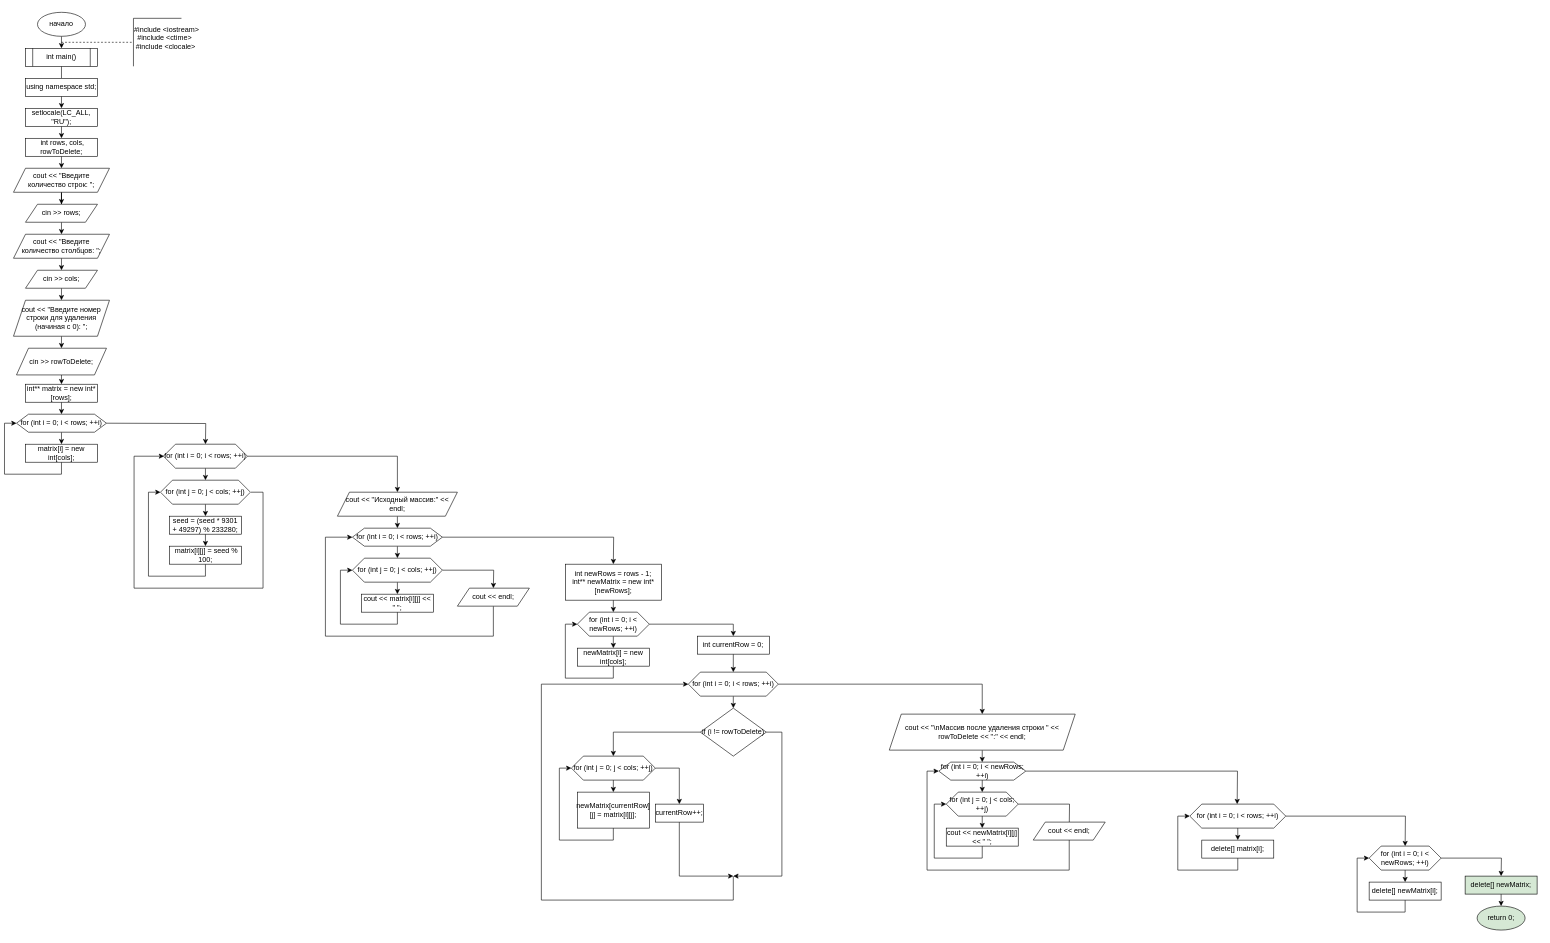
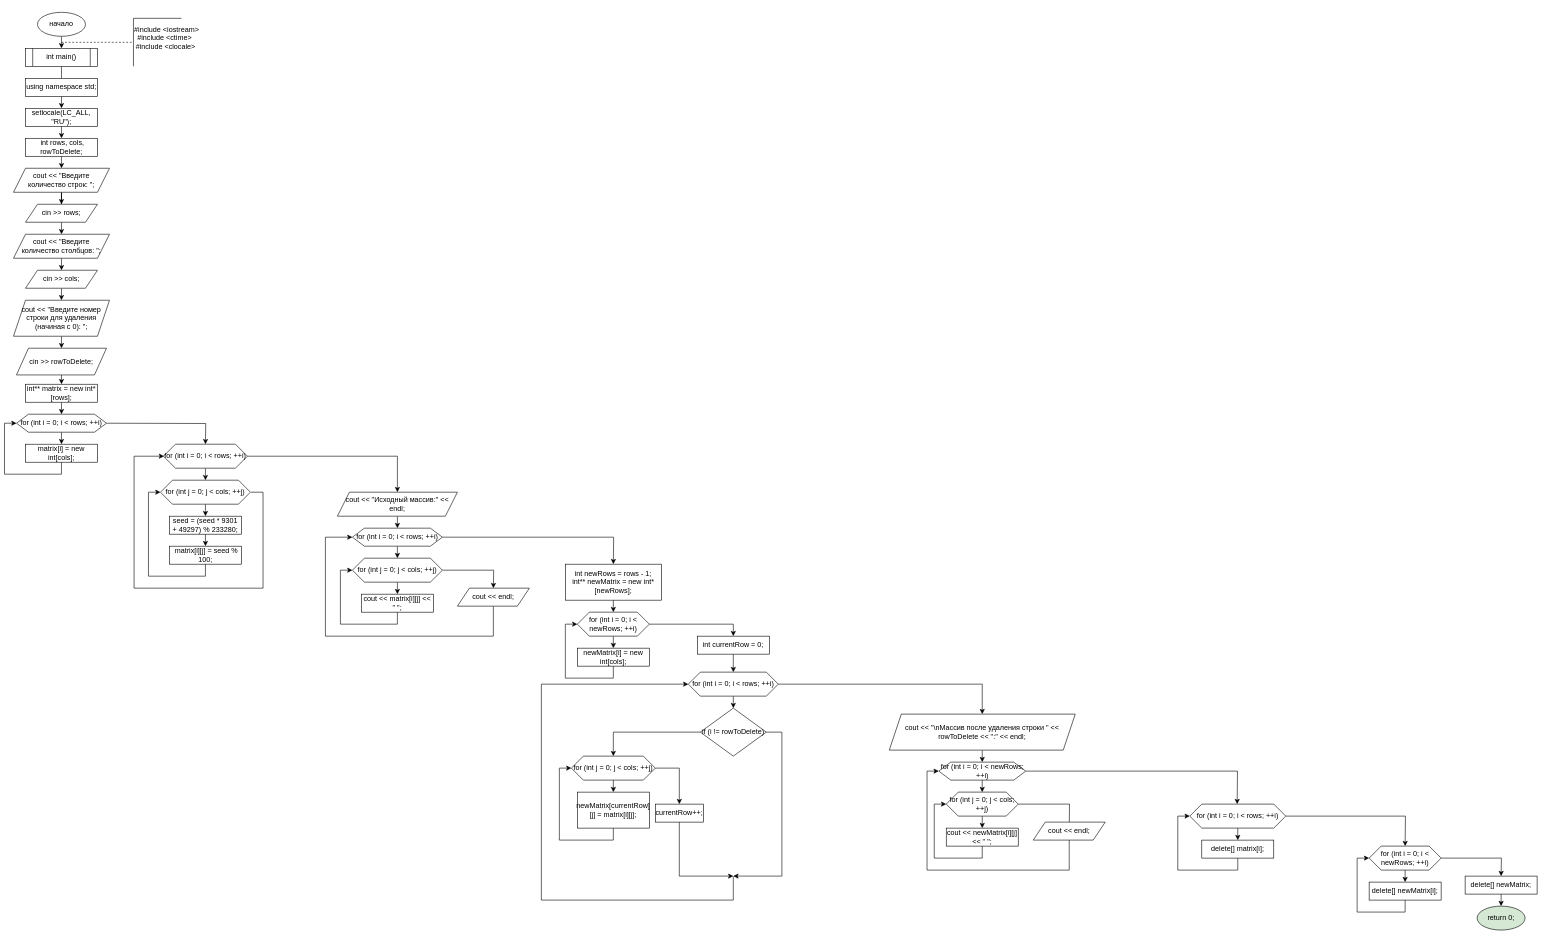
- <mxCell id="103" value="delete[] newMatrix;" style="whiteSpace=wrap;html=1;fillColor=#d5e8d4;" vertex="1" parent="1"><mxGeometry x="2440" y="1460" width="120" height="30" as="geometry" /></mxCell>
+ <mxCell id="103" value="delete[] newMatrix;" style="whiteSpace=wrap;html=1;" vertex="1" parent="1"><mxGeometry x="2440" y="1460" width="120" height="30" as="geometry" /></mxCell>
